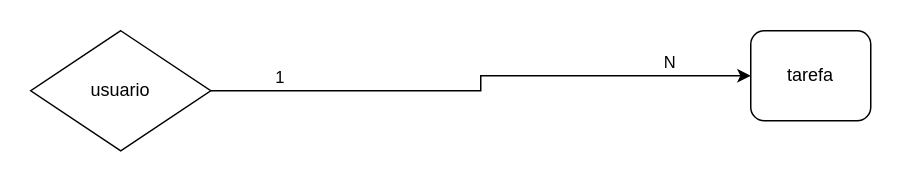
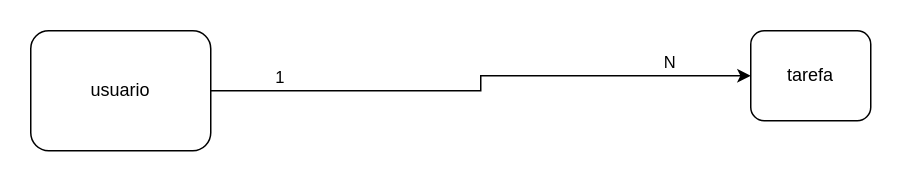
- <mxCell id="5" value="usuario" style="rhombus;whiteSpace=wrap;html=1;" vertex="1" parent="1"><mxGeometry x="20" y="20" width="120" height="80" as="geometry" /></mxCell>
+ <mxCell id="5" value="usuario" style="rounded=1;whiteSpace=wrap;html=1;" vertex="1" parent="1"><mxGeometry x="20" y="20" width="120" height="80" as="geometry" /></mxCell>
